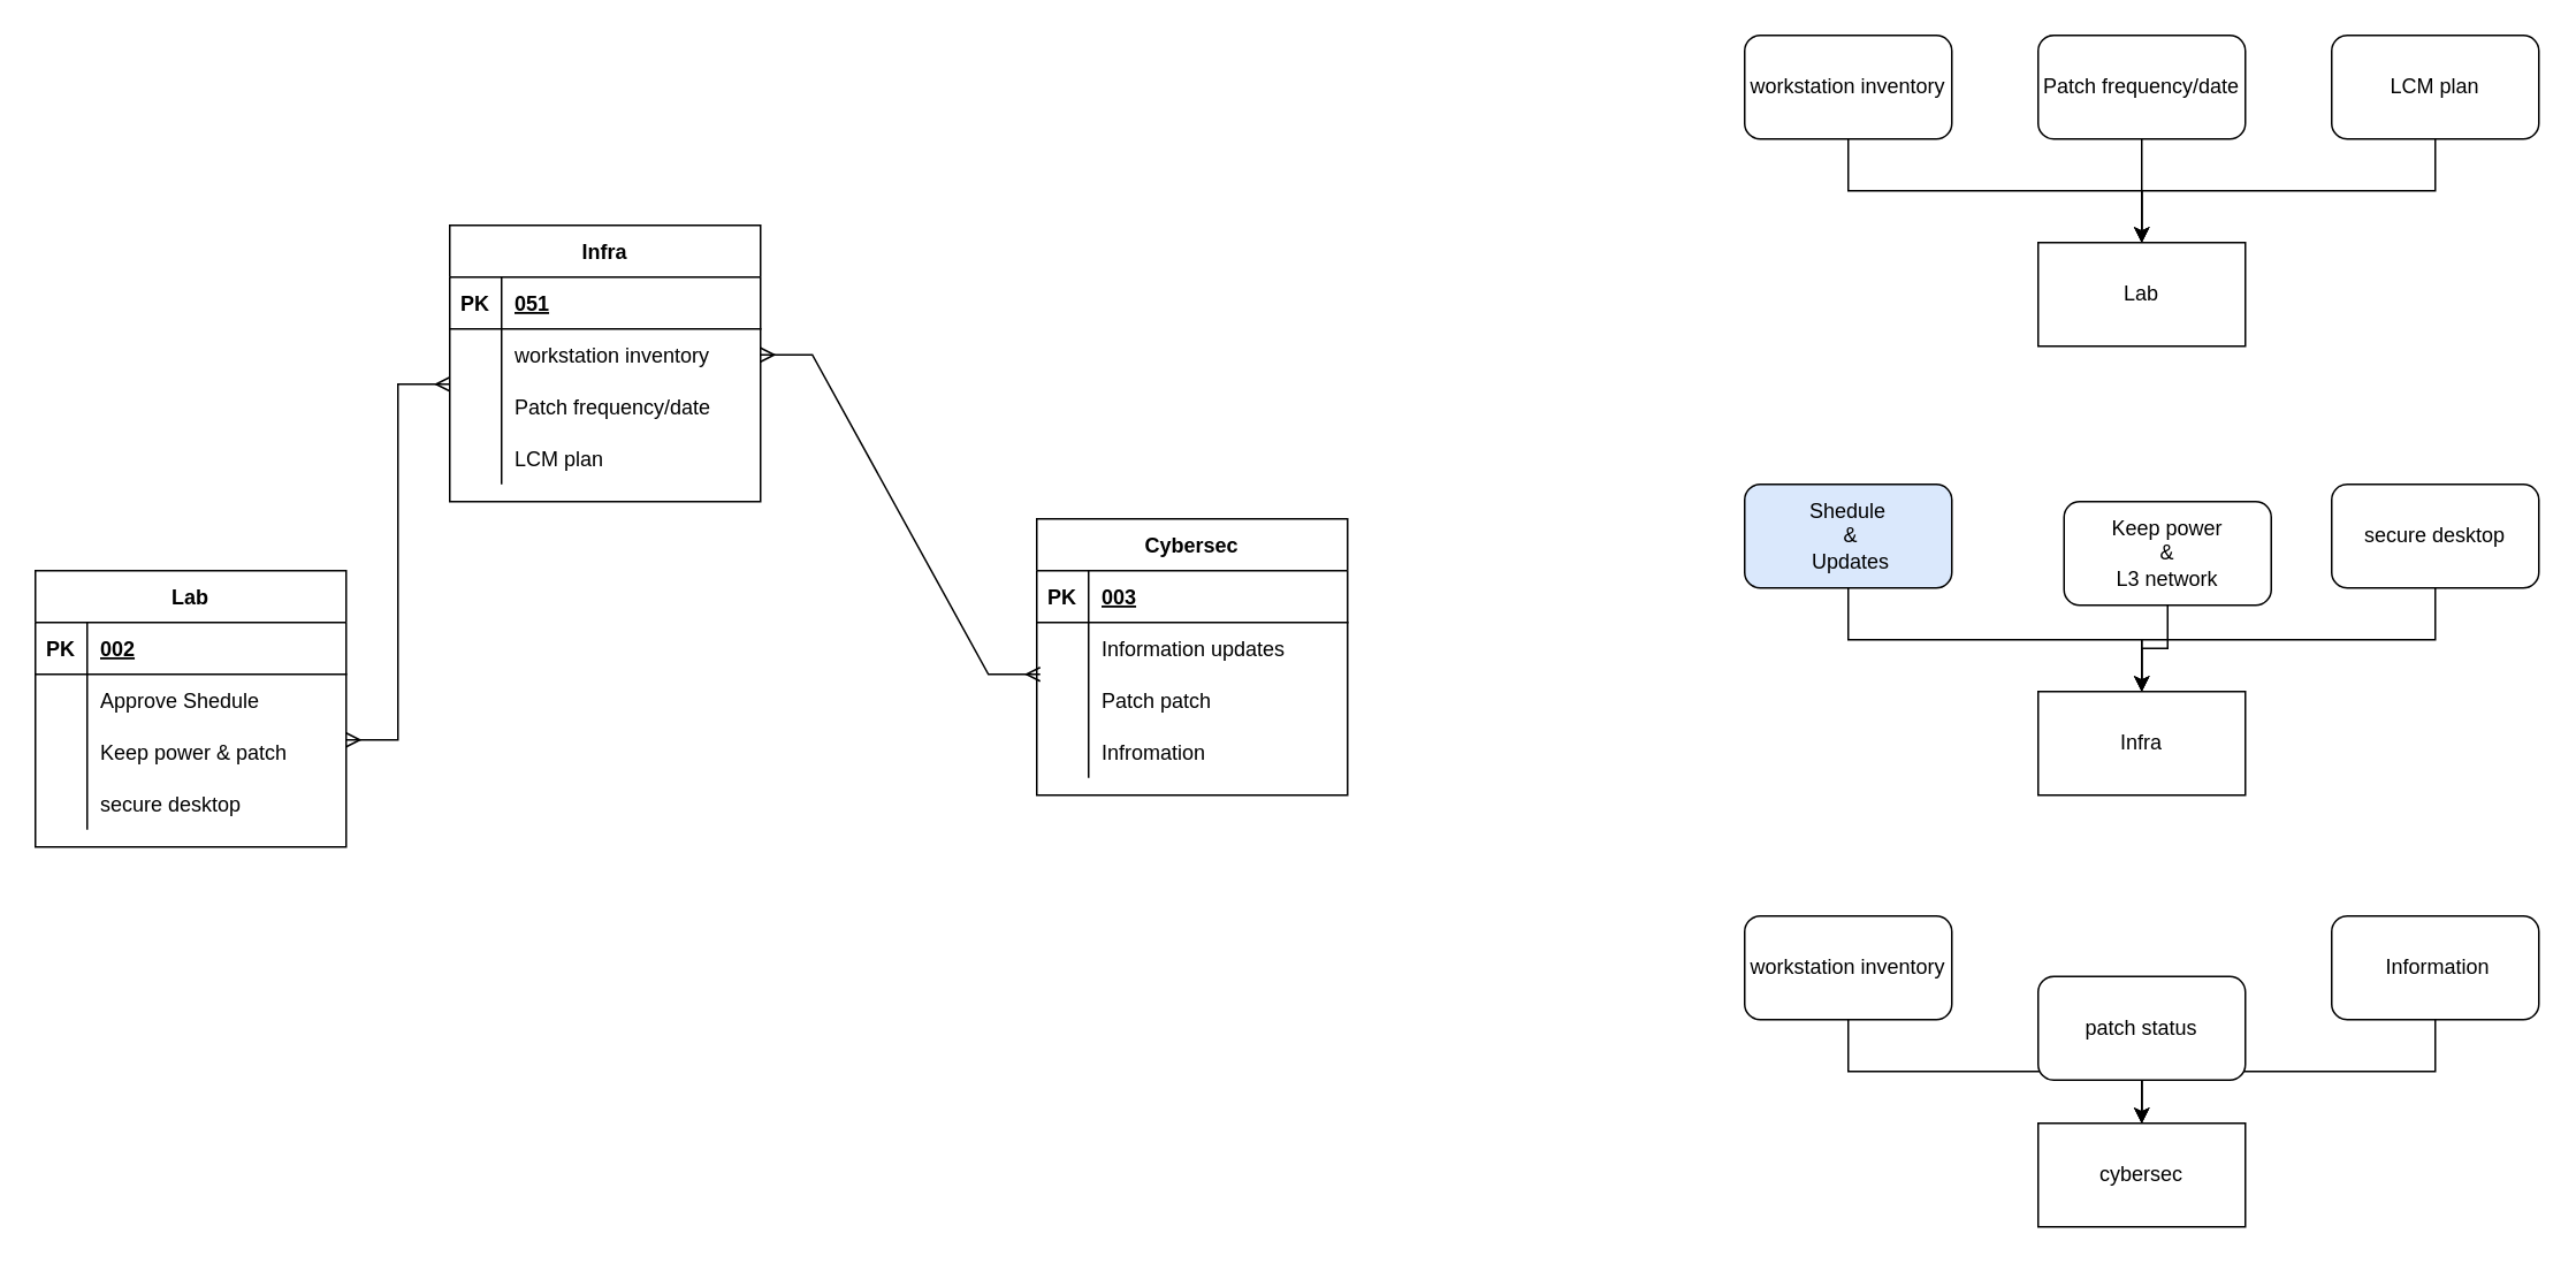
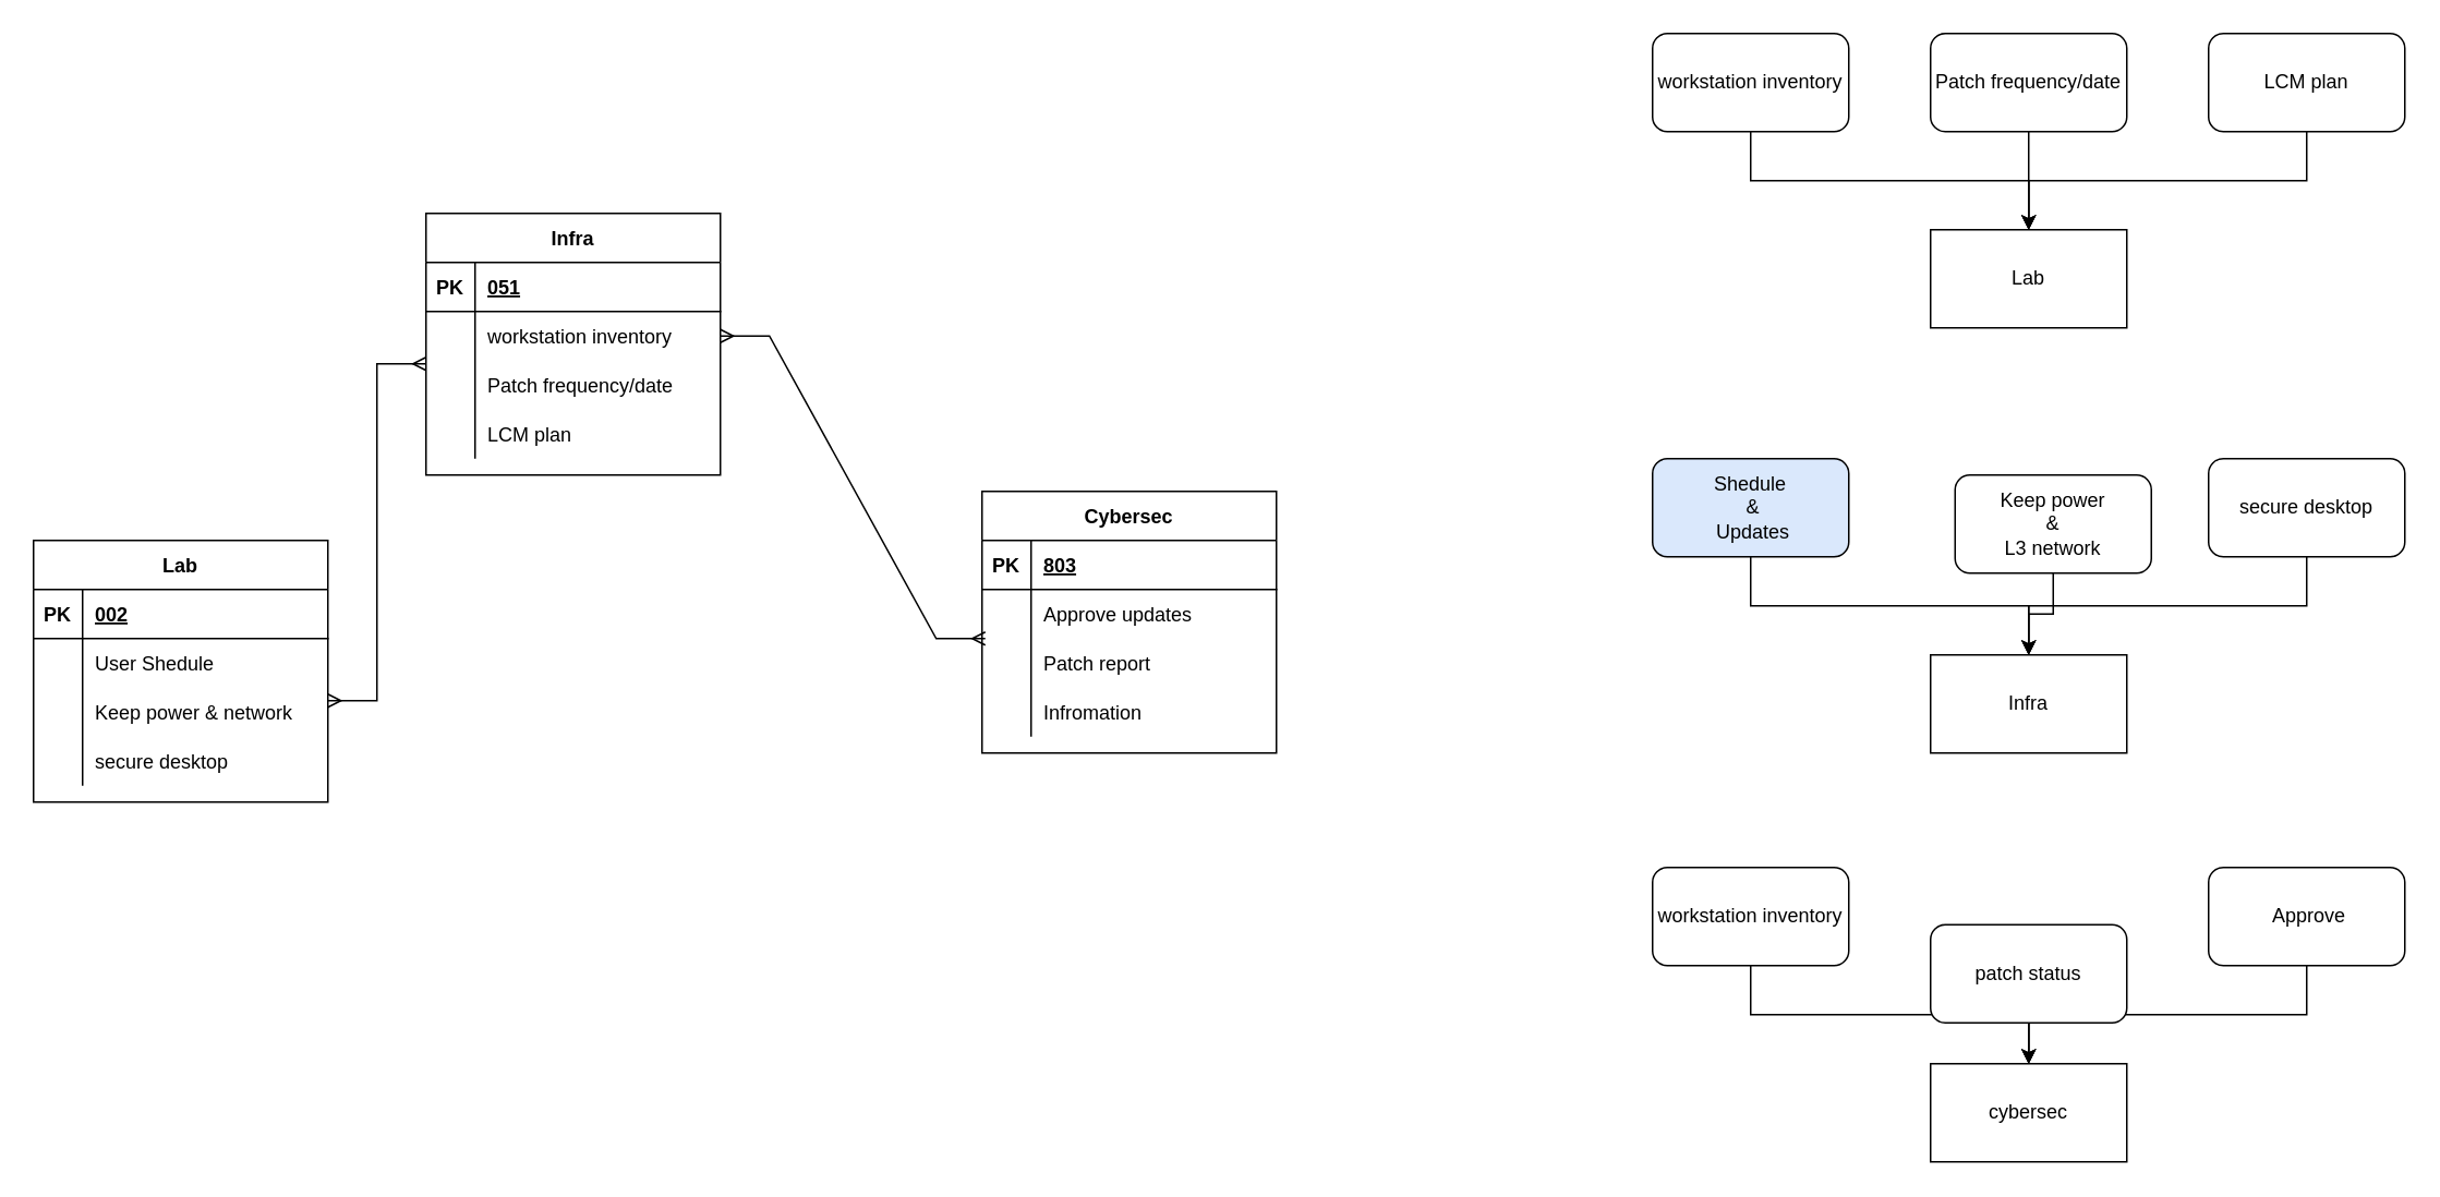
- <mxCell id="55" value="003" style="shape=partialRectangle;connectable=0;fillColor=none;top=0;left=0;bottom=0;right=0;align=left;spacingLeft=6;fontStyle=5;overflow=hidden;" vertex="1" parent="53"><mxGeometry x="30" width="150" height="30" as="geometry"><mxRectangle width="150" height="30" as="alternateBounds" /></mxGeometry></mxCell>
+ <mxCell id="55" value="803" style="shape=partialRectangle;connectable=0;fillColor=none;top=0;left=0;bottom=0;right=0;align=left;spacingLeft=6;fontStyle=5;overflow=hidden;" vertex="1" parent="53"><mxGeometry x="30" width="150" height="30" as="geometry"><mxRectangle width="150" height="30" as="alternateBounds" /></mxGeometry></mxCell>
- <mxCell id="58" value="Information updates" style="shape=partialRectangle;connectable=0;fillColor=none;top=0;left=0;bottom=0;right=0;align=left;spacingLeft=6;overflow=hidden;" vertex="1" parent="56"><mxGeometry x="30" width="150" height="30" as="geometry"><mxRectangle width="150" height="30" as="alternateBounds" /></mxGeometry></mxCell>
+ <mxCell id="58" value="Approve updates" style="shape=partialRectangle;connectable=0;fillColor=none;top=0;left=0;bottom=0;right=0;align=left;spacingLeft=6;overflow=hidden;" vertex="1" parent="56"><mxGeometry x="30" width="150" height="30" as="geometry"><mxRectangle width="150" height="30" as="alternateBounds" /></mxGeometry></mxCell>
- <mxCell id="45" value="Approve Shedule " style="shape=partialRectangle;connectable=0;fillColor=none;top=0;left=0;bottom=0;right=0;align=left;spacingLeft=6;overflow=hidden;" vertex="1" parent="43"><mxGeometry x="30" width="150" height="30" as="geometry"><mxRectangle width="150" height="30" as="alternateBounds" /></mxGeometry></mxCell>
+ <mxCell id="45" value="User Shedule " style="shape=partialRectangle;connectable=0;fillColor=none;top=0;left=0;bottom=0;right=0;align=left;spacingLeft=6;overflow=hidden;" vertex="1" parent="43"><mxGeometry x="30" width="150" height="30" as="geometry"><mxRectangle width="150" height="30" as="alternateBounds" /></mxGeometry></mxCell>
- <mxCell id="61" value="Patch patch" style="shape=partialRectangle;connectable=0;fillColor=none;top=0;left=0;bottom=0;right=0;align=left;spacingLeft=6;overflow=hidden;" vertex="1" parent="59"><mxGeometry x="30" width="150" height="30" as="geometry"><mxRectangle width="150" height="30" as="alternateBounds" /></mxGeometry></mxCell>
+ <mxCell id="61" value="Patch report" style="shape=partialRectangle;connectable=0;fillColor=none;top=0;left=0;bottom=0;right=0;align=left;spacingLeft=6;overflow=hidden;" vertex="1" parent="59"><mxGeometry x="30" width="150" height="30" as="geometry"><mxRectangle width="150" height="30" as="alternateBounds" /></mxGeometry></mxCell>
- <mxCell id="48" value="Keep power &amp; patch" style="shape=partialRectangle;connectable=0;fillColor=none;top=0;left=0;bottom=0;right=0;align=left;spacingLeft=6;overflow=hidden;" vertex="1" parent="46"><mxGeometry x="30" width="150" height="30" as="geometry"><mxRectangle width="150" height="30" as="alternateBounds" /></mxGeometry></mxCell>
+ <mxCell id="48" value="Keep power &amp; network" style="shape=partialRectangle;connectable=0;fillColor=none;top=0;left=0;bottom=0;right=0;align=left;spacingLeft=6;overflow=hidden;" vertex="1" parent="46"><mxGeometry x="30" width="150" height="30" as="geometry"><mxRectangle width="150" height="30" as="alternateBounds" /></mxGeometry></mxCell>
- <mxCell id="23" value="&amp;nbsp;Information" style="rounded=1;whiteSpace=wrap;html=1;" vertex="1" parent="18"><mxGeometry x="340" width="120" height="60" as="geometry" /></mxCell>
+ <mxCell id="23" value="&amp;nbsp;Approve" style="rounded=1;whiteSpace=wrap;html=1;" vertex="1" parent="18"><mxGeometry x="340" width="120" height="60" as="geometry" /></mxCell>
